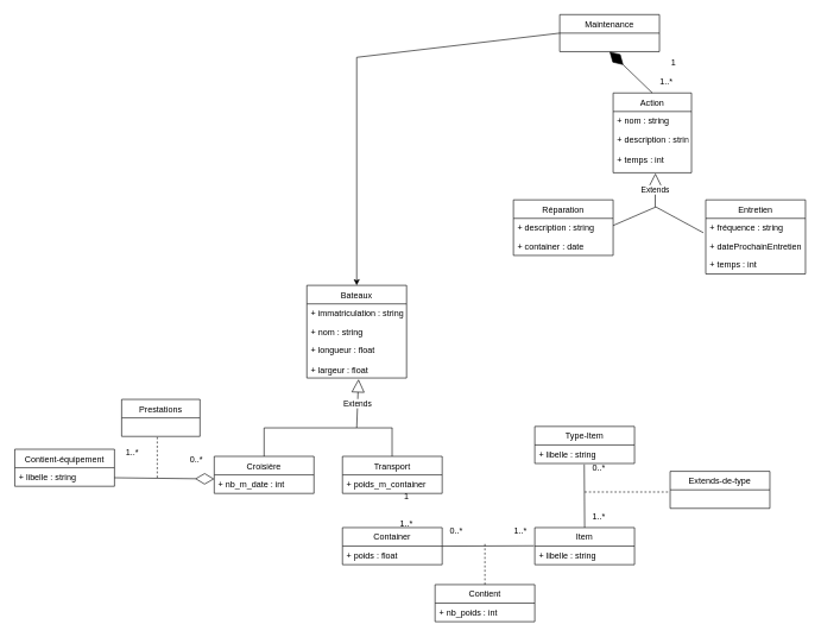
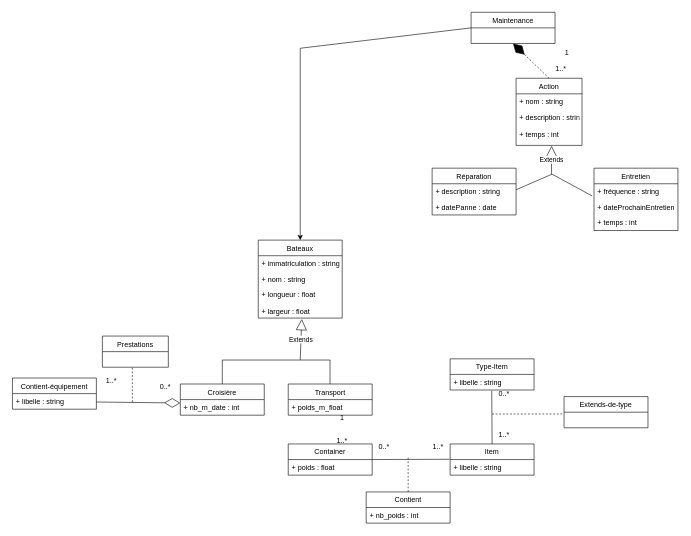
- <mxCell id="53" value="" style="endArrow=diamondThin;endFill=1;endSize=24;html=1;rounded=0;exitX=0.5;exitY=0;exitDx=0;exitDy=0;entryX=0.5;entryY=1;entryDx=0;entryDy=0;" edge="1" parent="1" source="46" target="41"><mxGeometry width="160" relative="1" as="geometry"><mxPoint x="900" y="100" as="sourcePoint" /><mxPoint x="930" y="80" as="targetPoint" /></mxGeometry></mxCell>
+ <mxCell id="53" value="" style="endArrow=diamondThin;endFill=1;endSize=24;html=1;rounded=0;exitX=0.5;exitY=0;exitDx=0;exitDy=0;entryX=0.5;entryY=1;entryDx=0;entryDy=0;dashed=1;" edge="1" parent="1" source="46" target="41"><mxGeometry width="160" relative="1" as="geometry"><mxPoint x="900" y="100" as="sourcePoint" /><mxPoint x="930" y="80" as="targetPoint" /></mxGeometry></mxCell>
- <mxCell id="58" value="+ container : date" style="text;strokeColor=none;fillColor=none;align=left;verticalAlign=top;spacingLeft=4;spacingRight=4;overflow=hidden;rotatable=0;points=[[0,0.5],[1,0.5]];portConstraint=eastwest;" vertex="1" parent="56"><mxGeometry y="52" width="140" height="26" as="geometry" /></mxCell>
+ <mxCell id="58" value="+ datePanne : date" style="text;strokeColor=none;fillColor=none;align=left;verticalAlign=top;spacingLeft=4;spacingRight=4;overflow=hidden;rotatable=0;points=[[0,0.5],[1,0.5]];portConstraint=eastwest;" vertex="1" parent="56"><mxGeometry y="52" width="140" height="26" as="geometry" /></mxCell>
- <mxCell id="19" value="+ poids_m_container" style="text;strokeColor=none;fillColor=none;align=left;verticalAlign=top;spacingLeft=4;spacingRight=4;overflow=hidden;rotatable=0;points=[[0,0.5],[1,0.5]];portConstraint=eastwest;" vertex="1" parent="18"><mxGeometry y="26" width="140" height="26" as="geometry" /></mxCell>
+ <mxCell id="19" value="+ poids_m_float" style="text;strokeColor=none;fillColor=none;align=left;verticalAlign=top;spacingLeft=4;spacingRight=4;overflow=hidden;rotatable=0;points=[[0,0.5],[1,0.5]];portConstraint=eastwest;" vertex="1" parent="18"><mxGeometry y="26" width="140" height="26" as="geometry" /></mxCell>
